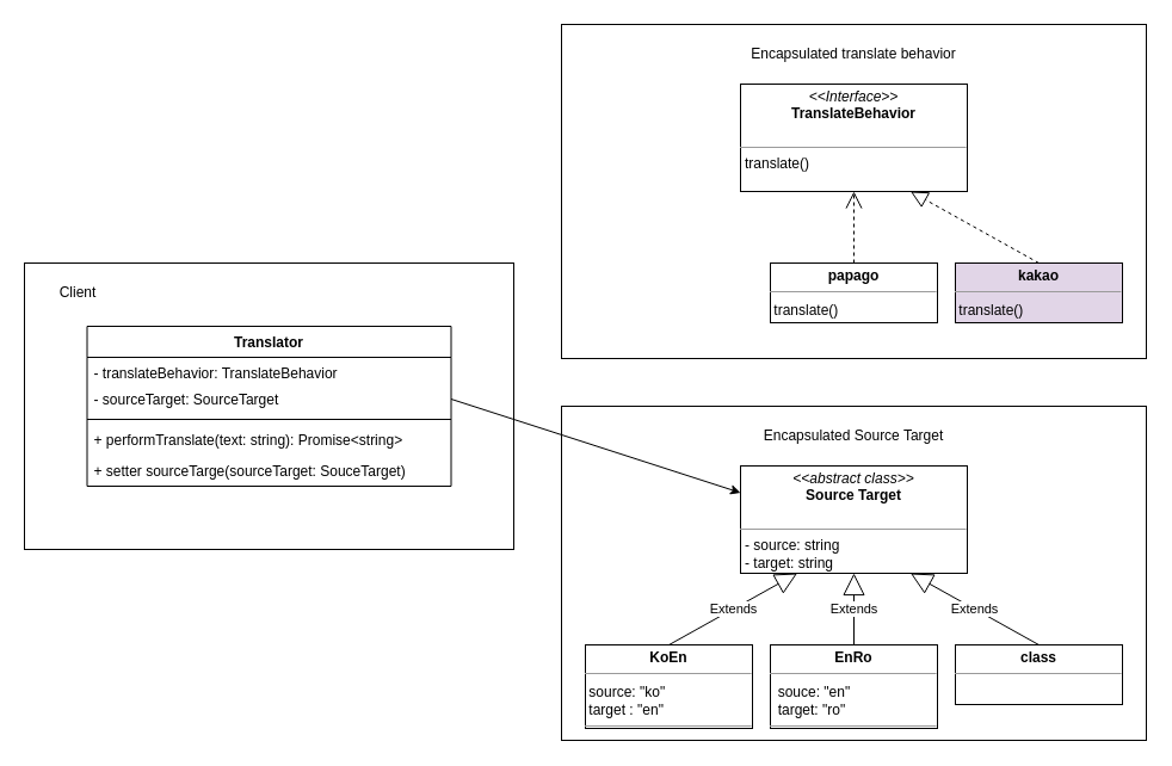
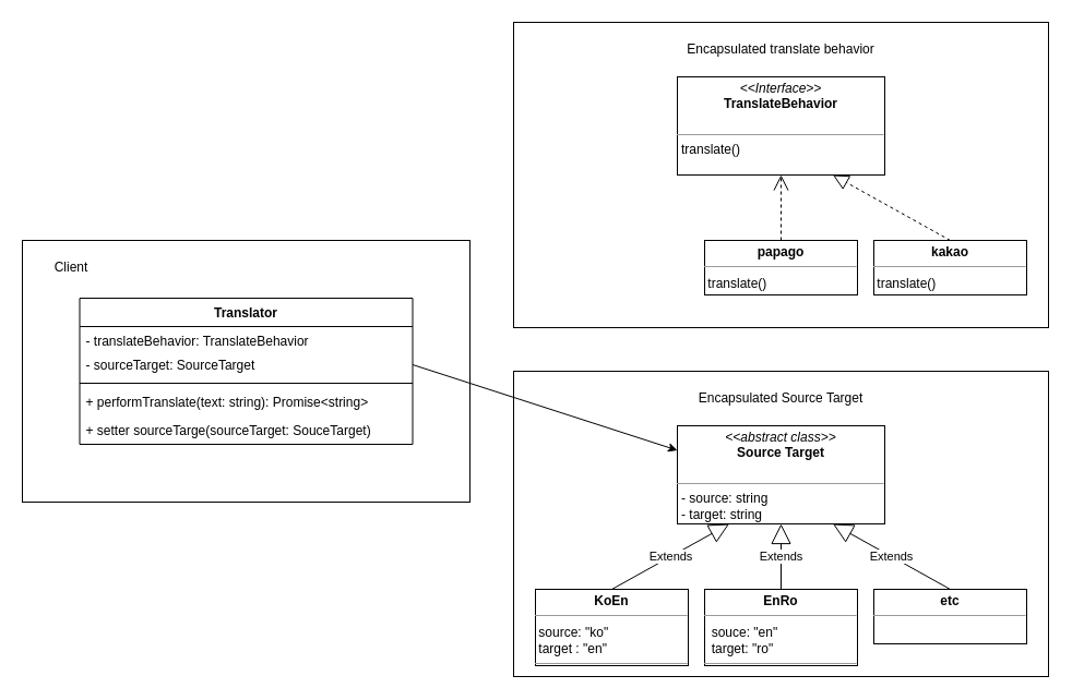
- <mxCell id="14" value="&lt;p style=&quot;margin: 0px ; margin-top: 4px ; text-align: center&quot;&gt;&lt;b&gt;kakao&lt;/b&gt;&lt;/p&gt;&lt;hr size=&quot;1&quot;&gt;&lt;div style=&quot;height: 2px&quot;&gt;&lt;/div&gt;&amp;nbsp;translate()&lt;hr size=&quot;1&quot;&gt;&lt;div style=&quot;height: 2px&quot;&gt;&lt;/div&gt;" style="verticalAlign=top;align=left;overflow=fill;fontSize=12;fontFamily=Helvetica;html=1;fillColor=#e1d5e7;" vertex="1" parent="1"><mxGeometry x="800" y="220" width="140" height="50" as="geometry" /></mxCell>
+ <mxCell id="14" value="&lt;p style=&quot;margin: 0px ; margin-top: 4px ; text-align: center&quot;&gt;&lt;b&gt;kakao&lt;/b&gt;&lt;/p&gt;&lt;hr size=&quot;1&quot;&gt;&lt;div style=&quot;height: 2px&quot;&gt;&lt;/div&gt;&amp;nbsp;translate()&lt;hr size=&quot;1&quot;&gt;&lt;div style=&quot;height: 2px&quot;&gt;&lt;/div&gt;" style="verticalAlign=top;align=left;overflow=fill;fontSize=12;fontFamily=Helvetica;html=1;" vertex="1" parent="1"><mxGeometry x="800" y="220" width="140" height="50" as="geometry" /></mxCell>
- <mxCell id="22" value="&lt;p style=&quot;margin: 0px ; margin-top: 4px ; text-align: center&quot;&gt;&lt;b&gt;class&lt;/b&gt;&lt;/p&gt;&lt;hr size=&quot;1&quot;&gt;&lt;div style=&quot;height: 2px&quot;&gt;&lt;/div&gt;&amp;nbsp;&lt;hr size=&quot;1&quot;&gt;&lt;div style=&quot;height: 2px&quot;&gt;&lt;/div&gt;" style="verticalAlign=top;align=left;overflow=fill;fontSize=12;fontFamily=Helvetica;html=1;" vertex="1" parent="1"><mxGeometry x="800" y="540" width="140" height="50" as="geometry" /></mxCell>
+ <mxCell id="22" value="&lt;p style=&quot;margin: 0px ; margin-top: 4px ; text-align: center&quot;&gt;&lt;b&gt;etc&lt;/b&gt;&lt;/p&gt;&lt;hr size=&quot;1&quot;&gt;&lt;div style=&quot;height: 2px&quot;&gt;&lt;/div&gt;&amp;nbsp;&lt;hr size=&quot;1&quot;&gt;&lt;div style=&quot;height: 2px&quot;&gt;&lt;/div&gt;" style="verticalAlign=top;align=left;overflow=fill;fontSize=12;fontFamily=Helvetica;html=1;" vertex="1" parent="1"><mxGeometry x="800" y="540" width="140" height="50" as="geometry" /></mxCell>
